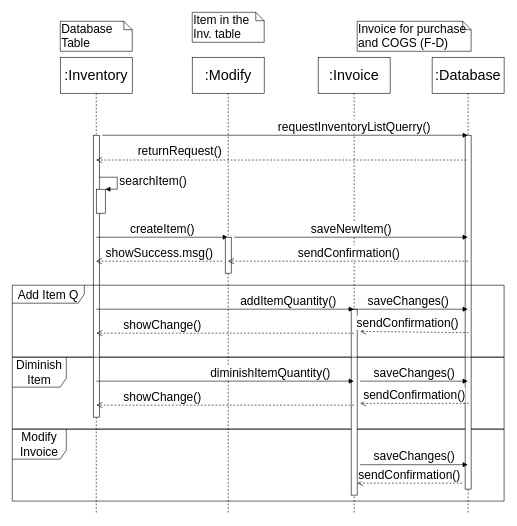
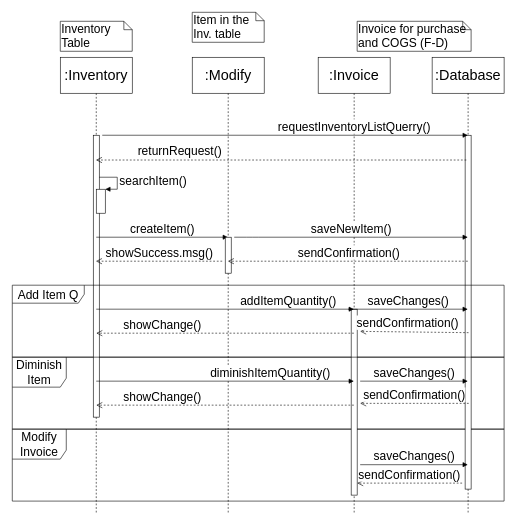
- <mxCell id="18" value="Database Table" style="shape=note;whiteSpace=wrap;html=1;size=14;verticalAlign=top;align=left;spacingTop=-6;fontSize=20;" parent="1" vertex="1"><mxGeometry x="100" width="120" height="50" as="geometry" y="35" /></mxCell>
+ <mxCell id="18" value="Inventory Table" style="shape=note;whiteSpace=wrap;html=1;size=14;verticalAlign=top;align=left;spacingTop=-6;fontSize=20;" parent="1" vertex="1"><mxGeometry x="100" width="120" height="50" as="geometry" y="35" /></mxCell>
